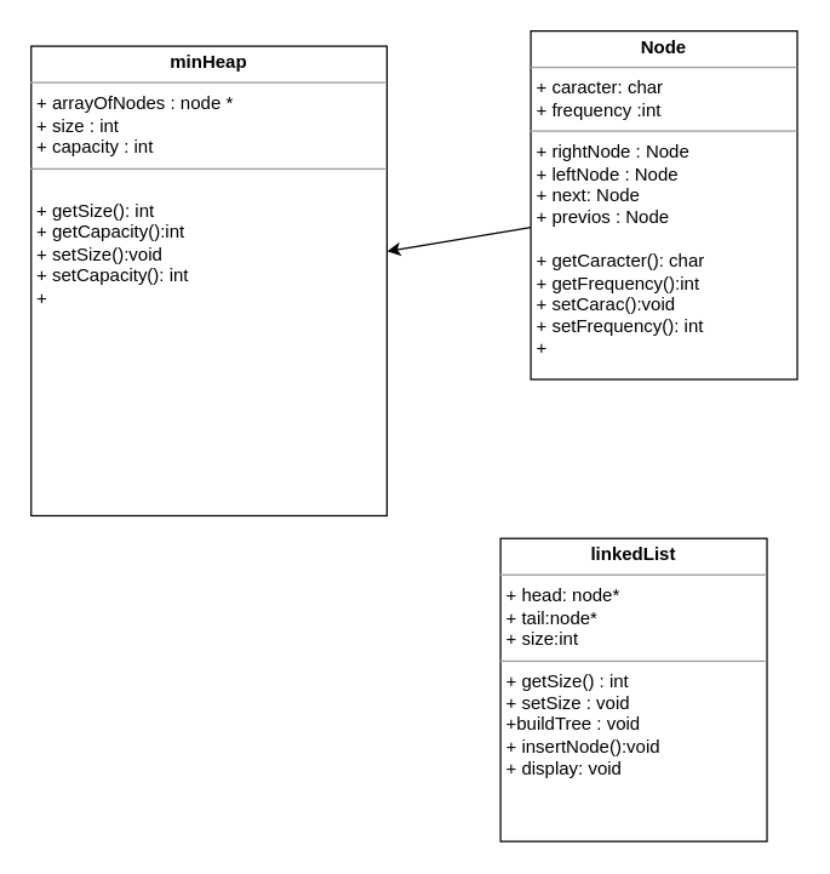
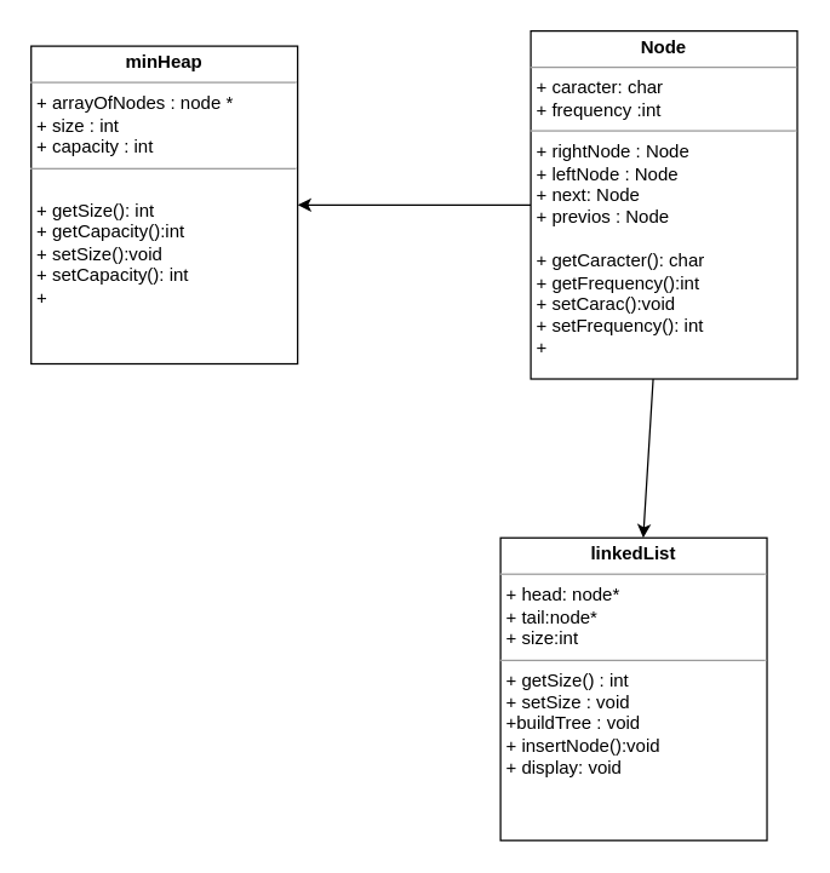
- <mxCell id="5" value="&lt;p style=&quot;margin:0px;margin-top:4px;text-align:center;&quot;&gt;&lt;b&gt;minHeap&lt;/b&gt;&lt;/p&gt;&lt;hr size=&quot;1&quot;&gt;&lt;p style=&quot;margin:0px;margin-left:4px;&quot;&gt;+ arrayOfNodes : node *&amp;nbsp;&lt;/p&gt;&lt;p style=&quot;margin:0px;margin-left:4px;&quot;&gt;+ size : int&lt;/p&gt;&lt;p style=&quot;margin:0px;margin-left:4px;&quot;&gt;+ capacity : int&lt;/p&gt;&lt;hr size=&quot;1&quot;&gt;&lt;p style=&quot;margin:0px;margin-left:4px;&quot;&gt;&lt;br&gt;&lt;/p&gt;&lt;p style=&quot;margin:0px;margin-left:4px;&quot;&gt;+ getSize(): int&lt;/p&gt;&lt;p style=&quot;margin:0px;margin-left:4px;&quot;&gt;+ getCapacity():int&lt;/p&gt;&lt;p style=&quot;margin:0px;margin-left:4px;&quot;&gt;+ setSize():void&lt;/p&gt;&lt;p style=&quot;margin:0px;margin-left:4px;&quot;&gt;+ setCapacity(): int&lt;/p&gt;&lt;p style=&quot;margin:0px;margin-left:4px;&quot;&gt;+&amp;nbsp;&lt;/p&gt;&lt;p style=&quot;margin:0px;margin-left:4px;&quot;&gt;&lt;br&gt;&lt;/p&gt;" style="verticalAlign=top;align=left;overflow=fill;fontSize=12;fontFamily=Helvetica;html=1;" parent="1" vertex="1"><mxGeometry x="20" y="30" width="235" height="310" as="geometry" /></mxCell>
+ <mxCell id="5" value="&lt;p style=&quot;margin:0px;margin-top:4px;text-align:center;&quot;&gt;&lt;b&gt;minHeap&lt;/b&gt;&lt;/p&gt;&lt;hr size=&quot;1&quot;&gt;&lt;p style=&quot;margin:0px;margin-left:4px;&quot;&gt;+ arrayOfNodes : node *&amp;nbsp;&lt;/p&gt;&lt;p style=&quot;margin:0px;margin-left:4px;&quot;&gt;+ size : int&lt;/p&gt;&lt;p style=&quot;margin:0px;margin-left:4px;&quot;&gt;+ capacity : int&lt;/p&gt;&lt;hr size=&quot;1&quot;&gt;&lt;p style=&quot;margin:0px;margin-left:4px;&quot;&gt;&lt;br&gt;&lt;/p&gt;&lt;p style=&quot;margin:0px;margin-left:4px;&quot;&gt;+ getSize(): int&lt;/p&gt;&lt;p style=&quot;margin:0px;margin-left:4px;&quot;&gt;+ getCapacity():int&lt;/p&gt;&lt;p style=&quot;margin:0px;margin-left:4px;&quot;&gt;+ setSize():void&lt;/p&gt;&lt;p style=&quot;margin:0px;margin-left:4px;&quot;&gt;+ setCapacity(): int&lt;/p&gt;&lt;p style=&quot;margin:0px;margin-left:4px;&quot;&gt;+&amp;nbsp;&lt;/p&gt;&lt;p style=&quot;margin:0px;margin-left:4px;&quot;&gt;&lt;br&gt;&lt;/p&gt;" style="verticalAlign=top;align=left;overflow=fill;fontSize=12;fontFamily=Helvetica;html=1;" parent="1" vertex="1"><mxGeometry x="20" y="30" width="176" height="210" as="geometry" /></mxCell>
+ <mxCell id="3" value="" style="edgeStyle=none;html=1;" parent="1" source="4" target="6" edge="1"><mxGeometry relative="1" as="geometry" /></mxCell>
